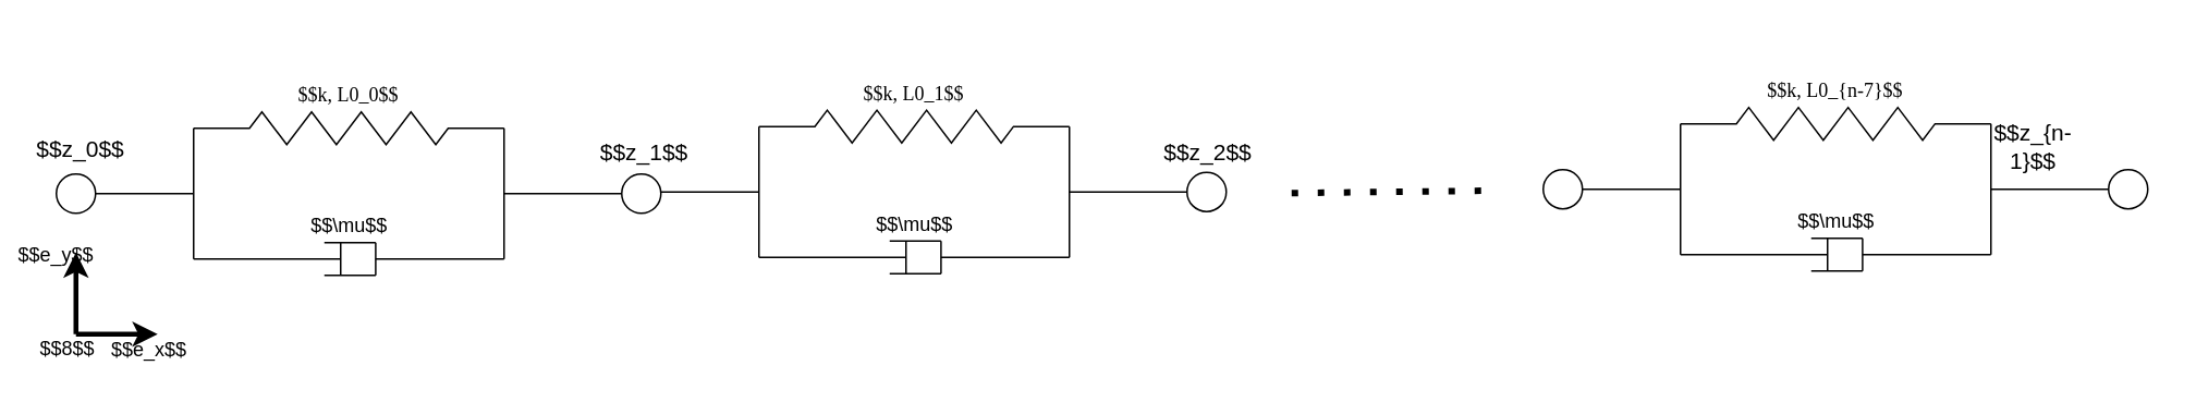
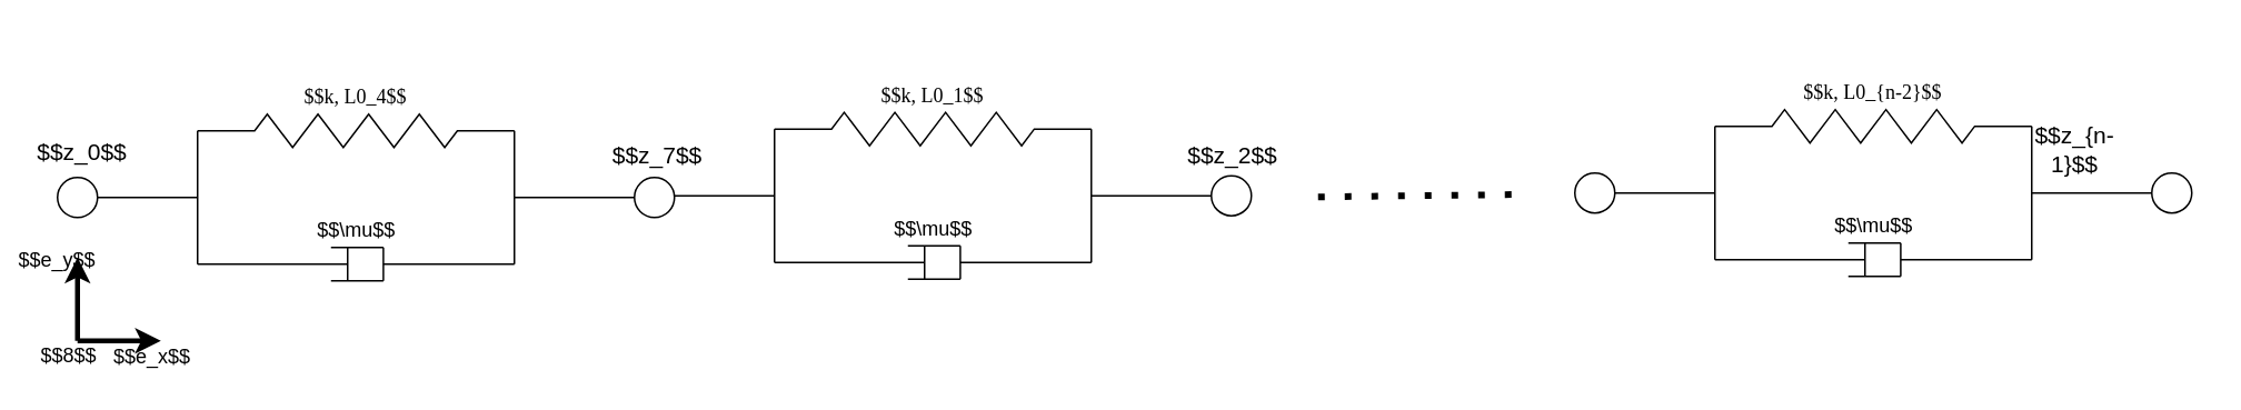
- <mxCell id="41" value="$$k, L0_{n-7}$$" style="verticalLabelPosition=top;shadow=0;dashed=0;align=center;html=1;verticalAlign=middle;strokeWidth=1;shape=mxgraph.electrical.resistors.resistor_2;rounded=1;comic=0;labelBackgroundColor=none;fontFamily=Verdana;fontSize=12;whiteSpace=wrap;labelPosition=center;" parent="40" vertex="1"><mxGeometry width="190" height="20" as="geometry" /></mxCell>
+ <mxCell id="41" value="$$k, L0_{n-2}$$" style="verticalLabelPosition=top;shadow=0;dashed=0;align=center;html=1;verticalAlign=middle;strokeWidth=1;shape=mxgraph.electrical.resistors.resistor_2;rounded=1;comic=0;labelBackgroundColor=none;fontFamily=Verdana;fontSize=12;whiteSpace=wrap;labelPosition=center;" parent="40" vertex="1"><mxGeometry width="190" height="20" as="geometry" /></mxCell>
- <mxCell id="5" value="$$k, L0_0$$" style="verticalLabelPosition=top;shadow=0;dashed=0;align=center;html=1;verticalAlign=middle;strokeWidth=1;shape=mxgraph.electrical.resistors.resistor_2;rounded=1;comic=0;labelBackgroundColor=none;fontFamily=Verdana;fontSize=12;whiteSpace=wrap;labelPosition=center;" parent="4" vertex="1"><mxGeometry width="190" height="20" as="geometry" /></mxCell>
+ <mxCell id="5" value="$$k, L0_4$$" style="verticalLabelPosition=top;shadow=0;dashed=0;align=center;html=1;verticalAlign=middle;strokeWidth=1;shape=mxgraph.electrical.resistors.resistor_2;rounded=1;comic=0;labelBackgroundColor=none;fontFamily=Verdana;fontSize=12;whiteSpace=wrap;labelPosition=center;" parent="4" vertex="1"><mxGeometry width="190" height="20" as="geometry" /></mxCell>
- <mxCell id="20" value="&lt;font style=&quot;font-size: 14px&quot;&gt;$$z_1$$&lt;/font&gt;" style="text;html=1;strokeColor=none;fillColor=none;align=center;verticalAlign=middle;whiteSpace=wrap;rounded=0;" parent="1" vertex="1"><mxGeometry x="374" y="83" width="40" height="20" as="geometry" /></mxCell>
+ <mxCell id="20" value="&lt;font style=&quot;font-size: 14px&quot;&gt;$$z_7$$&lt;/font&gt;" style="text;html=1;strokeColor=none;fillColor=none;align=center;verticalAlign=middle;whiteSpace=wrap;rounded=0;" parent="1" vertex="1"><mxGeometry x="374" y="83" width="40" height="20" as="geometry" /></mxCell>
